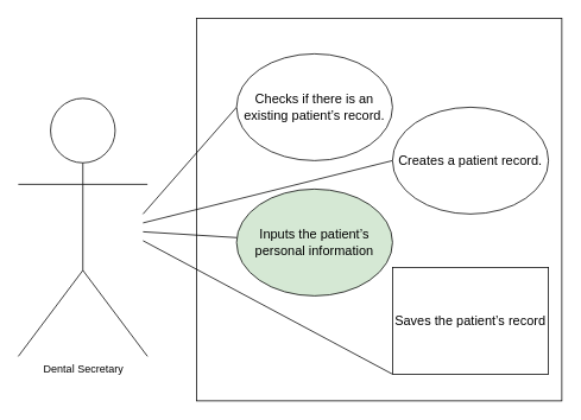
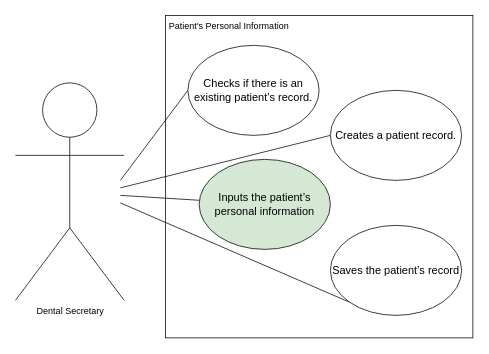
+ <mxCell id="6" value="Patient's Personal Information" style="text;html=1;strokeColor=none;fillColor=none;align=center;verticalAlign=middle;whiteSpace=wrap;rounded=0;" vertex="1" parent="1"><mxGeometry x="220" y="20" width="170" height="30" as="geometry" /></mxCell>
- <mxCell id="5" value="&lt;span id=&quot;docs-internal-guid-06c17c9f-7fff-1aed-4f8d-4464c63062f6&quot;&gt;&lt;span style=&quot;font-size: 11pt ; font-family: &amp;#34;arial&amp;#34; ; background-color: transparent ; vertical-align: baseline&quot;&gt;Checks if there is an existing patient’s record.&lt;/span&gt;&lt;/span&gt;" style="ellipse;whiteSpace=wrap;html=1;" vertex="1" parent="1"><mxGeometry x="265" y="60" width="175" height="120" as="geometry" /></mxCell>
+ <mxCell id="5" value="&lt;span id=&quot;docs-internal-guid-06c17c9f-7fff-1aed-4f8d-4464c63062f6&quot;&gt;&lt;span style=&quot;font-size: 11pt ; font-family: &amp;#34;arial&amp;#34; ; background-color: transparent ; vertical-align: baseline&quot;&gt;Checks if there is an existing patient’s record.&lt;/span&gt;&lt;/span&gt;" style="ellipse;whiteSpace=wrap;html=1;" vertex="1" parent="1"><mxGeometry x="250" y="60" width="175" height="120" as="geometry" /></mxCell>
- <mxCell id="12" value="&lt;span id=&quot;docs-internal-guid-c140f671-7fff-469e-4857-84764283d747&quot;&gt;&lt;span style=&quot;font-size: 11pt ; font-family: &amp;#34;arial&amp;#34; ; background-color: transparent ; vertical-align: baseline&quot;&gt;Saves the patient’s record&lt;/span&gt;&lt;/span&gt;" style="html=1;whiteSpace=wrap;rounded=0;" vertex="1" parent="1"><mxGeometry x="440" y="300" width="175" height="120" as="geometry" /></mxCell>
+ <mxCell id="12" value="&lt;span id=&quot;docs-internal-guid-c140f671-7fff-469e-4857-84764283d747&quot;&gt;&lt;span style=&quot;font-size: 11pt ; font-family: &amp;#34;arial&amp;#34; ; background-color: transparent ; vertical-align: baseline&quot;&gt;Saves the patient’s record&lt;/span&gt;&lt;/span&gt;" style="ellipse;html=1;whiteSpace=wrap;" vertex="1" parent="1"><mxGeometry x="440" y="300" width="175" height="120" as="geometry" /></mxCell>
